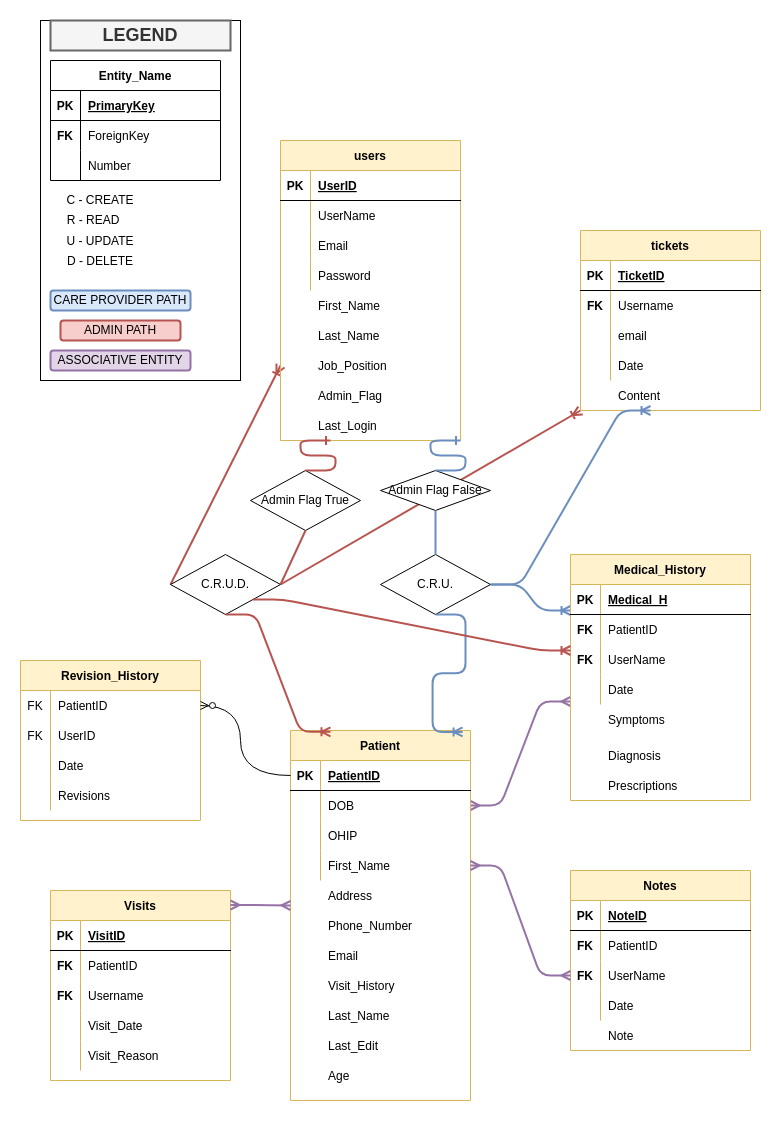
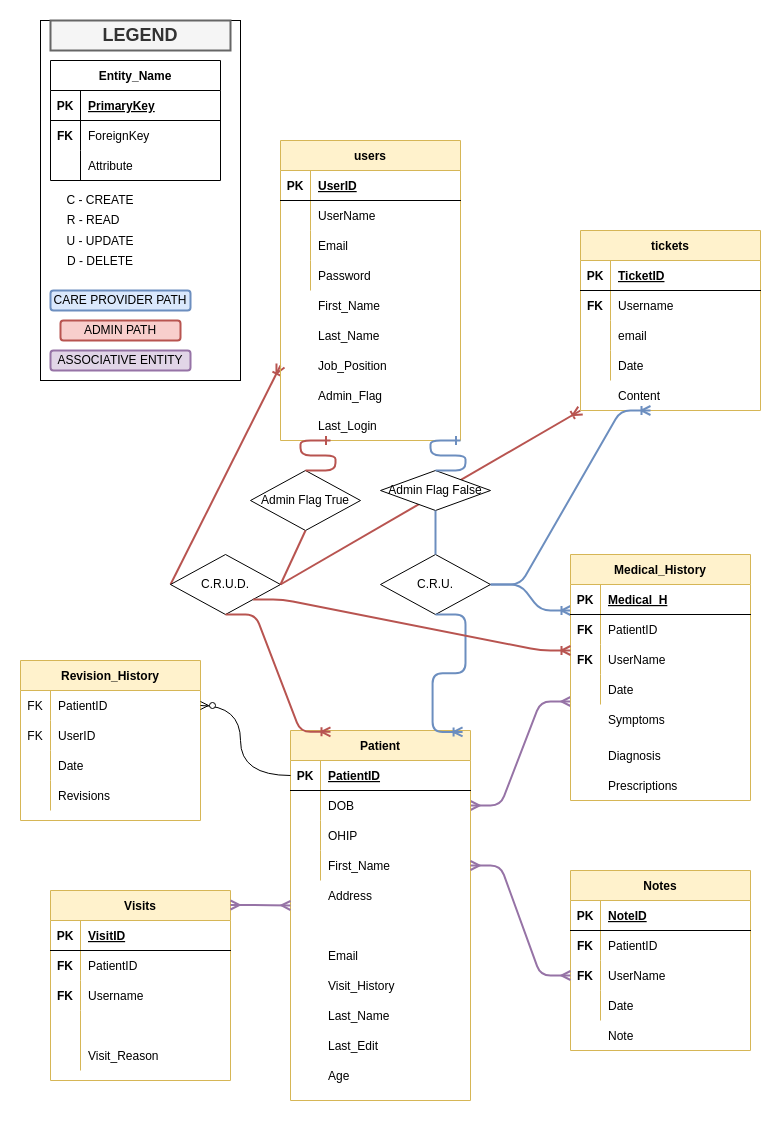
- <mxCell id="79" value="Number" style="shape=partialRectangle;connectable=0;fillColor=none;top=0;left=0;bottom=0;right=0;align=left;spacingLeft=6;overflow=hidden;" parent="77" vertex="1"><mxGeometry x="30" width="140" height="30" as="geometry" /></mxCell>
+ <mxCell id="79" value="Attribute" style="shape=partialRectangle;connectable=0;fillColor=none;top=0;left=0;bottom=0;right=0;align=left;spacingLeft=6;overflow=hidden;" parent="77" vertex="1"><mxGeometry x="30" width="140" height="30" as="geometry" /></mxCell>
- <mxCell id="22" value="Phone_Number" style="shape=partialRectangle;connectable=0;fillColor=none;top=0;left=0;bottom=0;right=0;align=left;spacingLeft=6;overflow=hidden;" parent="1" vertex="1"><mxGeometry x="320" y="910" width="150" height="30" as="geometry" /></mxCell>
- <mxCell id="101" value="Visit_Date" style="shape=partialRectangle;connectable=0;fillColor=none;top=0;left=0;bottom=0;right=0;align=left;spacingLeft=6;overflow=hidden;" parent="99" vertex="1"><mxGeometry x="30" width="150" height="30" as="geometry" /></mxCell>
